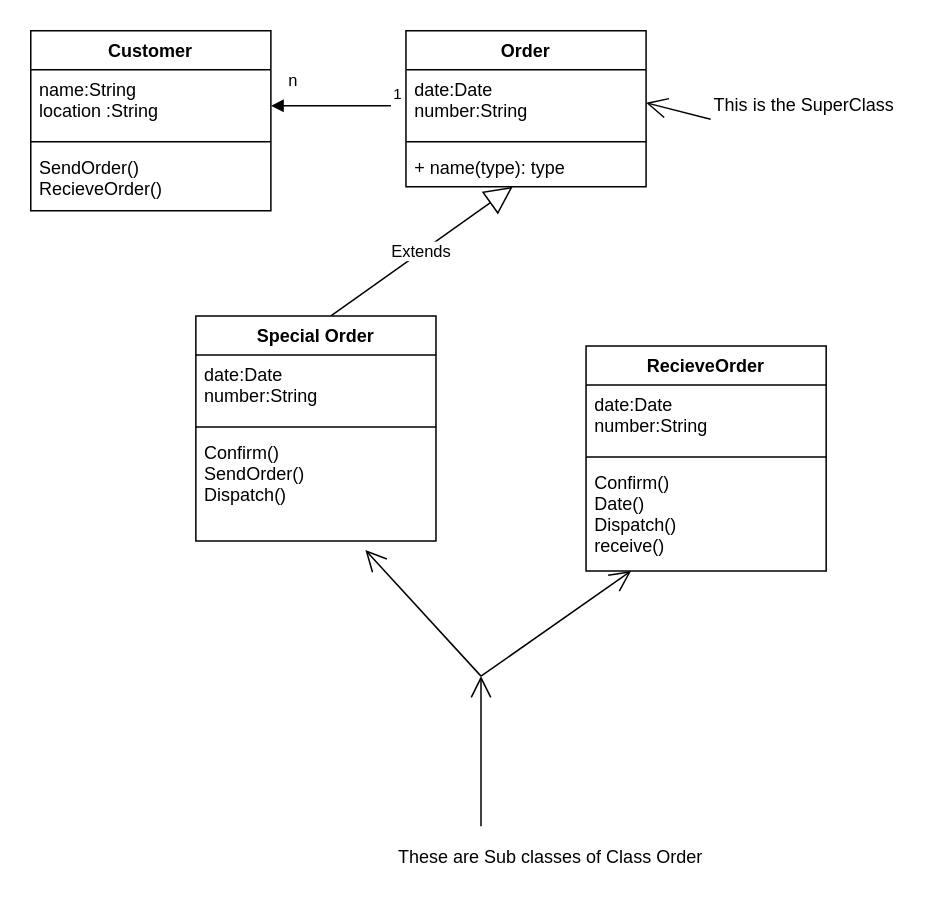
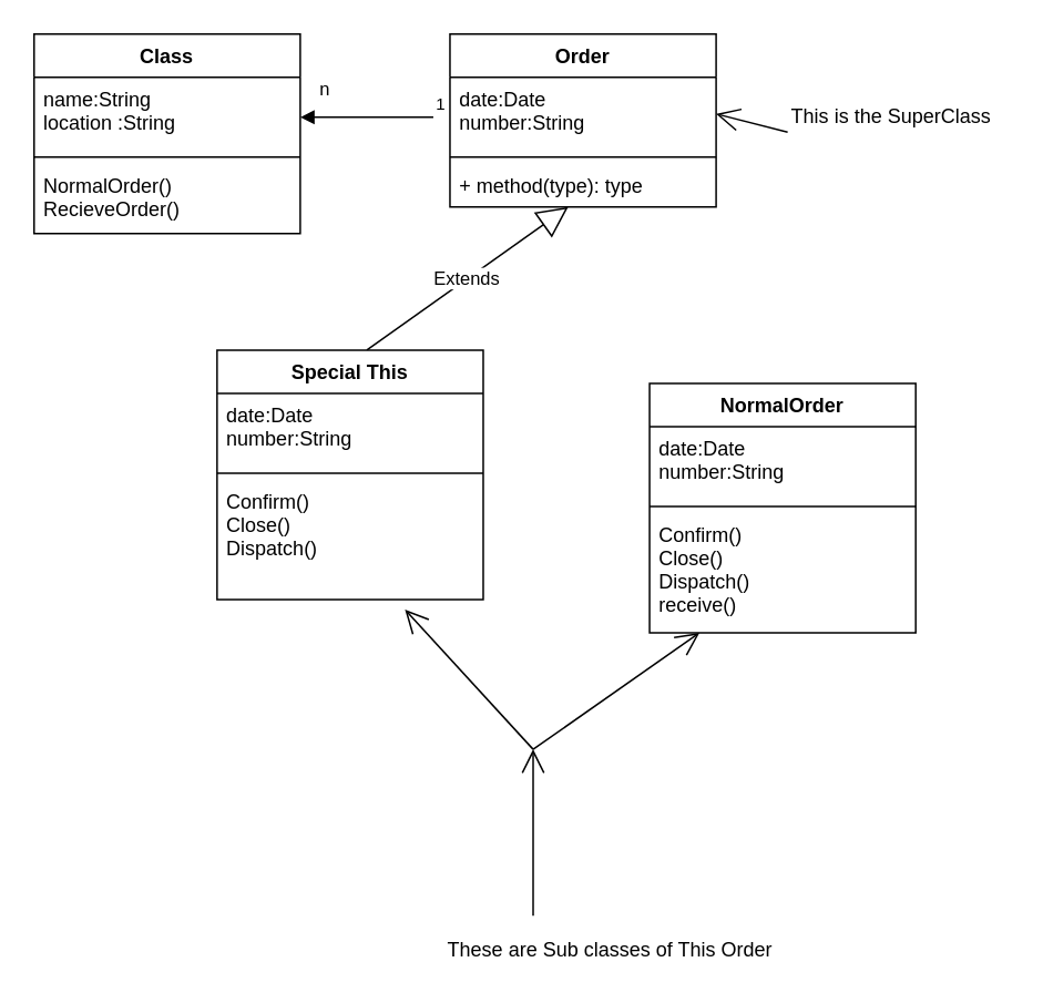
- <mxCell id="2" value="Customer" style="swimlane;fontStyle=1;align=center;verticalAlign=top;childLayout=stackLayout;horizontal=1;startSize=26;horizontalStack=0;resizeParent=1;resizeParentMax=0;resizeLast=0;collapsible=1;marginBottom=0;" vertex="1" parent="1"><mxGeometry x="20" y="20" width="160" height="120" as="geometry" /></mxCell>
+ <mxCell id="2" value="Class" style="swimlane;fontStyle=1;align=center;verticalAlign=top;childLayout=stackLayout;horizontal=1;startSize=26;horizontalStack=0;resizeParent=1;resizeParentMax=0;resizeLast=0;collapsible=1;marginBottom=0;" vertex="1" parent="1"><mxGeometry x="20" y="20" width="160" height="120" as="geometry" /></mxCell>
- <mxCell id="5" value="SendOrder()&#10;RecieveOrder()" style="text;strokeColor=none;fillColor=none;align=left;verticalAlign=top;spacingLeft=4;spacingRight=4;overflow=hidden;rotatable=0;points=[[0,0.5],[1,0.5]];portConstraint=eastwest;" vertex="1" parent="2"><mxGeometry y="78" width="160" height="42" as="geometry" /></mxCell>
+ <mxCell id="5" value="NormalOrder()&#10;RecieveOrder()" style="text;strokeColor=none;fillColor=none;align=left;verticalAlign=top;spacingLeft=4;spacingRight=4;overflow=hidden;rotatable=0;points=[[0,0.5],[1,0.5]];portConstraint=eastwest;" vertex="1" parent="2"><mxGeometry y="78" width="160" height="42" as="geometry" /></mxCell>
- <mxCell id="9" value="+ name(type): type" style="text;strokeColor=none;fillColor=none;align=left;verticalAlign=top;spacingLeft=4;spacingRight=4;overflow=hidden;rotatable=0;points=[[0,0.5],[1,0.5]];portConstraint=eastwest;" vertex="1" parent="6"><mxGeometry y="78" width="160" height="26" as="geometry" /></mxCell>
+ <mxCell id="9" value="+ method(type): type" style="text;strokeColor=none;fillColor=none;align=left;verticalAlign=top;spacingLeft=4;spacingRight=4;overflow=hidden;rotatable=0;points=[[0,0.5],[1,0.5]];portConstraint=eastwest;" vertex="1" parent="6"><mxGeometry y="78" width="160" height="26" as="geometry" /></mxCell>
- <mxCell id="13" value="Special Order" style="swimlane;fontStyle=1;align=center;verticalAlign=top;childLayout=stackLayout;horizontal=1;startSize=26;horizontalStack=0;resizeParent=1;resizeParentMax=0;resizeLast=0;collapsible=1;marginBottom=0;" vertex="1" parent="1"><mxGeometry x="130" y="210" width="160" height="150" as="geometry" /></mxCell>
+ <mxCell id="13" value="Special This" style="swimlane;fontStyle=1;align=center;verticalAlign=top;childLayout=stackLayout;horizontal=1;startSize=26;horizontalStack=0;resizeParent=1;resizeParentMax=0;resizeLast=0;collapsible=1;marginBottom=0;" vertex="1" parent="1"><mxGeometry x="130" y="210" width="160" height="150" as="geometry" /></mxCell>
- <mxCell id="17" value="RecieveOrder" style="swimlane;fontStyle=1;align=center;verticalAlign=top;childLayout=stackLayout;horizontal=1;startSize=26;horizontalStack=0;resizeParent=1;resizeParentMax=0;resizeLast=0;collapsible=1;marginBottom=0;" vertex="1" parent="1"><mxGeometry x="390" y="230" width="160" height="150" as="geometry" /></mxCell>
+ <mxCell id="17" value="NormalOrder" style="swimlane;fontStyle=1;align=center;verticalAlign=top;childLayout=stackLayout;horizontal=1;startSize=26;horizontalStack=0;resizeParent=1;resizeParentMax=0;resizeLast=0;collapsible=1;marginBottom=0;" vertex="1" parent="1"><mxGeometry x="390" y="230" width="160" height="150" as="geometry" /></mxCell>
- <mxCell id="16" value="Confirm()&#10;SendOrder()&#10;Dispatch()" style="text;strokeColor=none;fillColor=none;align=left;verticalAlign=top;spacingLeft=4;spacingRight=4;overflow=hidden;rotatable=0;points=[[0,0.5],[1,0.5]];portConstraint=eastwest;" vertex="1" parent="13"><mxGeometry y="78" width="160" height="72" as="geometry" /></mxCell>
+ <mxCell id="16" value="Confirm()&#10;Close()&#10;Dispatch()" style="text;strokeColor=none;fillColor=none;align=left;verticalAlign=top;spacingLeft=4;spacingRight=4;overflow=hidden;rotatable=0;points=[[0,0.5],[1,0.5]];portConstraint=eastwest;" vertex="1" parent="13"><mxGeometry y="78" width="160" height="72" as="geometry" /></mxCell>
- <mxCell id="20" value="Confirm()&#10;Date()&#10;Dispatch()&#10;receive()" style="text;strokeColor=none;fillColor=none;align=left;verticalAlign=top;spacingLeft=4;spacingRight=4;overflow=hidden;rotatable=0;points=[[0,0.5],[1,0.5]];portConstraint=eastwest;" vertex="1" parent="17"><mxGeometry y="78" width="160" height="72" as="geometry" /></mxCell>
+ <mxCell id="20" value="Confirm()&#10;Close()&#10;Dispatch()&#10;receive()" style="text;strokeColor=none;fillColor=none;align=left;verticalAlign=top;spacingLeft=4;spacingRight=4;overflow=hidden;rotatable=0;points=[[0,0.5],[1,0.5]];portConstraint=eastwest;" vertex="1" parent="17"><mxGeometry y="78" width="160" height="72" as="geometry" /></mxCell>
- <mxCell id="26" value="These are Sub classes of Class Order" style="text;html=1;align=center;verticalAlign=middle;resizable=0;points=[];autosize=1;" vertex="1" parent="1"><mxGeometry x="256" y="561" width="220" height="20" as="geometry" /></mxCell>
+ <mxCell id="26" value="These are Sub classes of This Order" style="text;html=1;align=center;verticalAlign=middle;resizable=0;points=[];autosize=1;" vertex="1" parent="1"><mxGeometry x="256" y="561" width="220" height="20" as="geometry" /></mxCell>
